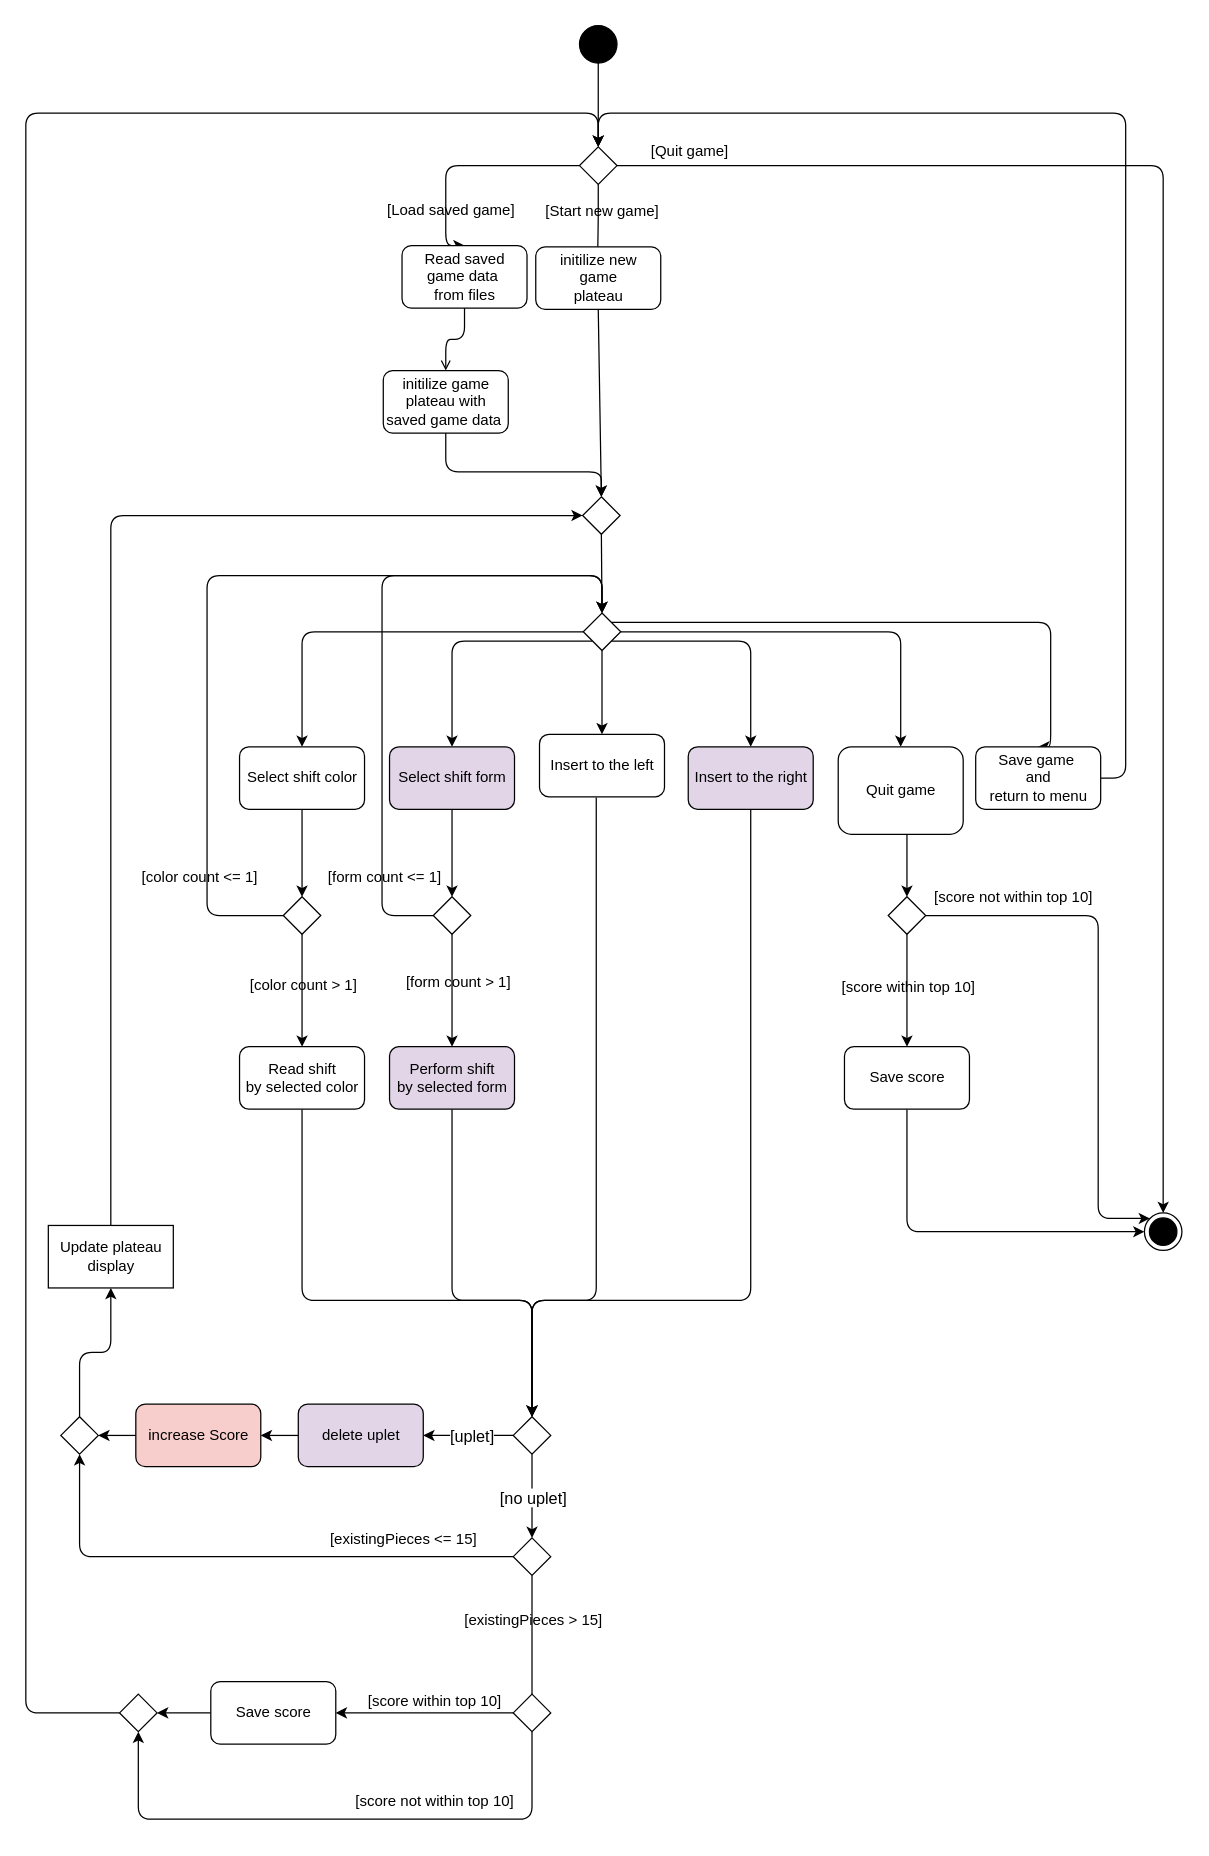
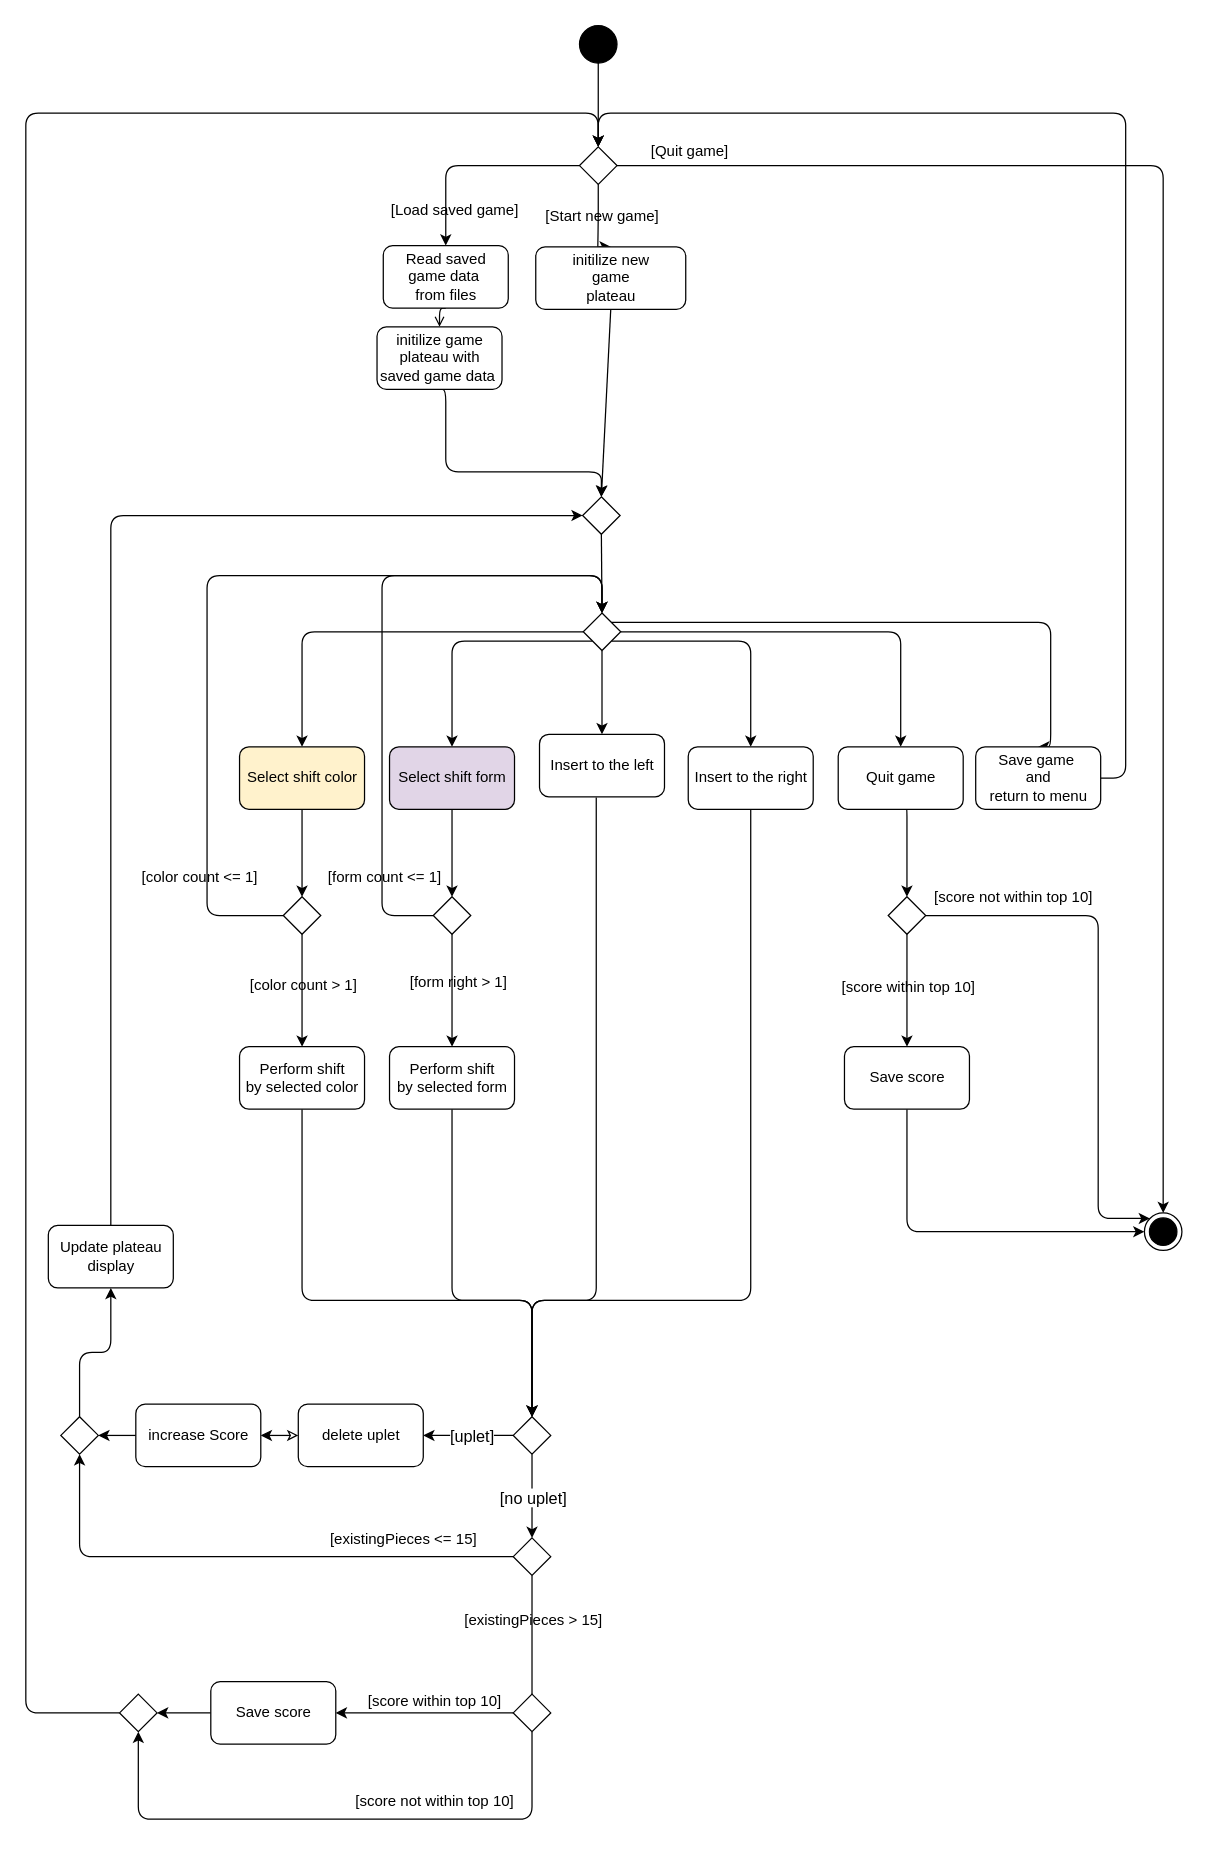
- <mxCell id="9" value="Read saved&lt;br&gt;game data&amp;nbsp;&lt;br&gt;from files" style="html=1;dashed=0;whitespace=wrap;rounded=1;glass=0;shadow=0;" parent="1" vertex="1"><mxGeometry x="321" y="196" width="100" height="50" as="geometry" /></mxCell>
+ <mxCell id="9" value="Read saved&lt;br&gt;game data&amp;nbsp;&lt;br&gt;from files" style="html=1;dashed=0;whitespace=wrap;rounded=1;glass=0;shadow=0;" parent="1" vertex="1"><mxGeometry x="306" y="196" width="100" height="50" as="geometry" /></mxCell>
- <mxCell id="12" value="initilize new &lt;br&gt;game&lt;br&gt;plateau" style="html=1;dashed=0;whitespace=wrap;rounded=1;glass=0;shadow=0;" parent="1" vertex="1"><mxGeometry x="428" y="197" width="100" height="50" as="geometry" /></mxCell>
+ <mxCell id="12" value="initilize new &lt;br&gt;game&lt;br&gt;plateau" style="html=1;dashed=0;whitespace=wrap;rounded=1;glass=0;shadow=0;" parent="1" vertex="1"><mxGeometry x="428" y="197" width="120" height="50" as="geometry" /></mxCell>
- <mxCell id="63" value="initilize game&lt;br&gt;plateau with &lt;br&gt;saved game data&amp;nbsp;" style="html=1;dashed=0;whitespace=wrap;rounded=1;glass=0;shadow=0;" parent="1" vertex="1"><mxGeometry x="306" y="296" width="100" height="50" as="geometry" /></mxCell>
+ <mxCell id="63" value="initilize game&lt;br&gt;plateau with &lt;br&gt;saved game data&amp;nbsp;" style="html=1;dashed=0;whitespace=wrap;rounded=1;glass=0;shadow=0;" parent="1" vertex="1"><mxGeometry x="301" y="261" width="100" height="50" as="geometry" /></mxCell>
- <mxCell id="24" value="Select shift color" style="html=1;dashed=0;whitespace=wrap;rounded=1;glass=0;shadow=0;" parent="1" vertex="1"><mxGeometry x="191" y="597" width="100" height="50" as="geometry" /></mxCell>
+ <mxCell id="24" value="Select shift color" style="html=1;dashed=0;whitespace=wrap;rounded=1;glass=0;shadow=0;fillColor=#fff2cc;" parent="1" vertex="1"><mxGeometry x="191" y="597" width="100" height="50" as="geometry" /></mxCell>
- <mxCell id="17" value="Insert to the right" style="html=1;dashed=0;whitespace=wrap;rounded=1;glass=0;shadow=0;fillColor=#e1d5e7;" parent="1" vertex="1"><mxGeometry x="550" y="597" width="100" height="50" as="geometry" /></mxCell>
+ <mxCell id="17" value="Insert to the right" style="html=1;dashed=0;whitespace=wrap;rounded=1;glass=0;shadow=0;" parent="1" vertex="1"><mxGeometry x="550" y="597" width="100" height="50" as="geometry" /></mxCell>
- <mxCell id="69" value="Quit game" style="html=1;dashed=0;whitespace=wrap;rounded=1;glass=0;shadow=0;" parent="1" vertex="1"><mxGeometry x="670" y="597" width="100" height="70" as="geometry" /></mxCell>
+ <mxCell id="69" value="Quit game" style="html=1;dashed=0;whitespace=wrap;rounded=1;glass=0;shadow=0;" parent="1" vertex="1"><mxGeometry x="670" y="597" width="100" height="50" as="geometry" /></mxCell>
- <mxCell id="53" value="&lt;span style=&quot;font-size: 12px;&quot;&gt;[&lt;/span&gt;&lt;span style=&quot;font-size: 12px;&quot;&gt;form&amp;nbsp;&lt;/span&gt;&lt;span style=&quot;font-size: 12px;&quot;&gt;count &amp;gt; 1&lt;/span&gt;&lt;span style=&quot;font-size: 12px;&quot;&gt;]&lt;/span&gt;" style="edgeLabel;html=1;align=center;verticalAlign=middle;resizable=0;points=[];labelBackgroundColor=none;fontSize=12;" parent="1" vertex="1" connectable="0"><mxGeometry x="361" y="787.003" as="geometry"><mxPoint x="4" y="-2" as="offset" /></mxGeometry></mxCell>
+ <mxCell id="53" value="&lt;span style=&quot;font-size: 12px;&quot;&gt;[&lt;/span&gt;&lt;span style=&quot;font-size: 12px;&quot;&gt;form&amp;nbsp;&lt;/span&gt;&lt;span style=&quot;font-size: 12px;&quot;&gt;right &amp;gt; 1&lt;/span&gt;&lt;span style=&quot;font-size: 12px;&quot;&gt;]&lt;/span&gt;" style="edgeLabel;html=1;align=center;verticalAlign=middle;resizable=0;points=[];labelBackgroundColor=none;fontSize=12;" parent="1" vertex="1" connectable="0"><mxGeometry x="361" y="787.003" as="geometry"><mxPoint x="4" y="-2" as="offset" /></mxGeometry></mxCell>
- <mxCell id="47" value="Read shift &lt;br&gt;by selected color" style="html=1;dashed=0;whitespace=wrap;rounded=1;glass=0;shadow=0;" parent="1" vertex="1"><mxGeometry x="191" y="837" width="100" height="50" as="geometry" /></mxCell>
+ <mxCell id="47" value="Perform shift &lt;br&gt;by selected color" style="html=1;dashed=0;whitespace=wrap;rounded=1;glass=0;shadow=0;" parent="1" vertex="1"><mxGeometry x="191" y="837" width="100" height="50" as="geometry" /></mxCell>
- <mxCell id="52" value="Perform shift &lt;br&gt;by selected form" style="html=1;dashed=0;whitespace=wrap;rounded=1;glass=0;shadow=0;fillColor=#e1d5e7;" parent="1" vertex="1"><mxGeometry x="311" y="837" width="100" height="50" as="geometry" /></mxCell>
+ <mxCell id="52" value="Perform shift &lt;br&gt;by selected form" style="html=1;dashed=0;whitespace=wrap;rounded=1;glass=0;shadow=0;" parent="1" vertex="1"><mxGeometry x="311" y="837" width="100" height="50" as="geometry" /></mxCell>
- <mxCell id="56" value="Update plateau&lt;br&gt;display" style="html=1;dashed=0;whitespace=wrap;glass=0;shadow=0;rounded=0;" parent="1" vertex="1"><mxGeometry x="38" y="980" width="100" height="50" as="geometry" /></mxCell>
+ <mxCell id="56" value="Update plateau&lt;br&gt;display" style="html=1;dashed=0;whitespace=wrap;rounded=1;glass=0;shadow=0;" parent="1" vertex="1"><mxGeometry x="38" y="980" width="100" height="50" as="geometry" /></mxCell>
- <mxCell id="36" value="increase Score" style="html=1;dashed=0;whitespace=wrap;rounded=1;glass=0;shadow=0;fillColor=#f8cecc;" parent="1" vertex="1"><mxGeometry x="108" y="1123" width="100" height="50" as="geometry" /></mxCell>
+ <mxCell id="36" value="increase Score" style="html=1;dashed=0;whitespace=wrap;rounded=1;glass=0;shadow=0;" parent="1" vertex="1"><mxGeometry x="108" y="1123" width="100" height="50" as="geometry" /></mxCell>
- <mxCell id="35" style="edgeStyle=none;html=1;exitX=1;exitY=0.5;exitDx=0;exitDy=0;entryX=0;entryY=0.5;entryDx=0;entryDy=0;startArrow=classic;startFill=1;endArrow=none;endFill=0;" parent="1" source="36" target="86" edge="1"><mxGeometry relative="1" as="geometry" /></mxCell>
+ <mxCell id="35" style="edgeStyle=none;html=1;exitX=1;exitY=0.5;exitDx=0;exitDy=0;entryX=0;entryY=0.5;entryDx=0;entryDy=0;startArrow=classic;startFill=1;endArrow=classic;endFill=0;" parent="1" source="36" target="86" edge="1"><mxGeometry relative="1" as="geometry" /></mxCell>
- <mxCell id="86" value="delete uplet" style="html=1;dashed=0;whitespace=wrap;rounded=1;glass=0;shadow=0;fillColor=#e1d5e7;" parent="1" vertex="1"><mxGeometry x="238" y="1123" width="100" height="50" as="geometry" /></mxCell>
+ <mxCell id="86" value="delete uplet" style="html=1;dashed=0;whitespace=wrap;rounded=1;glass=0;shadow=0;" parent="1" vertex="1"><mxGeometry x="238" y="1123" width="100" height="50" as="geometry" /></mxCell>
